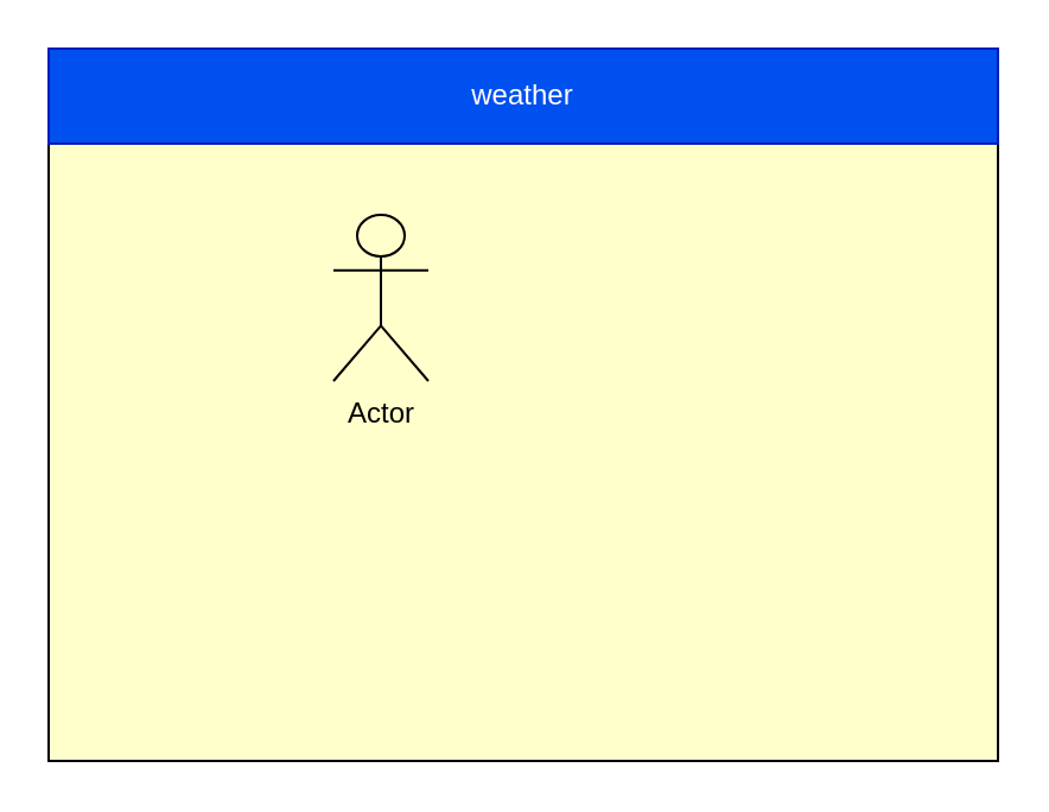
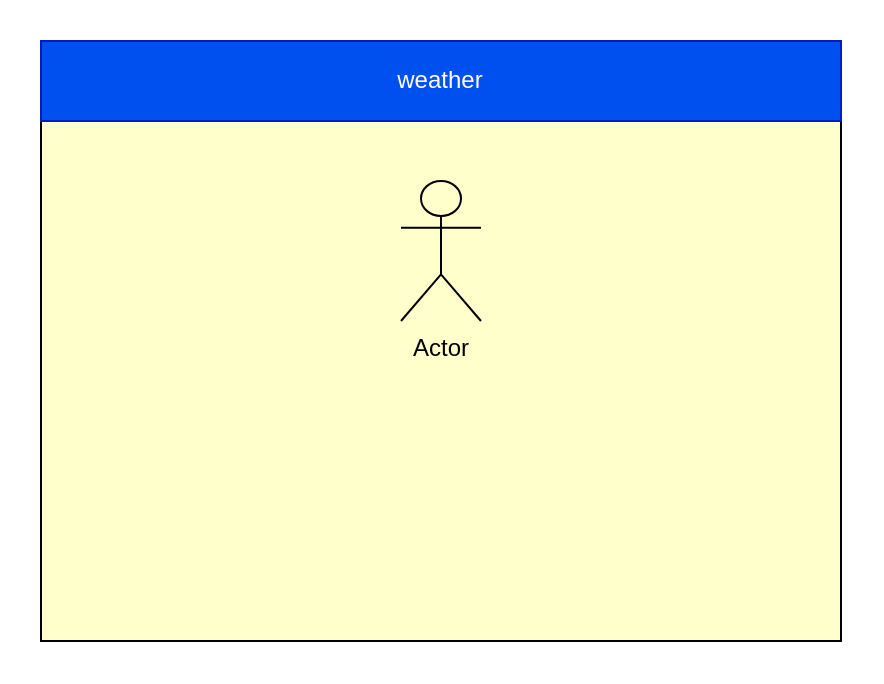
- <mxCell id="4" value="Actor" style="shape=umlActor;verticalLabelPosition=bottom;verticalAlign=top;html=1;outlineConnect=0;fillColor=#FFFFCC;strokeColor=#000000;" vertex="1" parent="1"><mxGeometry x="140" y="90" width="40" height="70" as="geometry" /></mxCell>
+ <mxCell id="4" value="Actor" style="shape=umlActor;verticalLabelPosition=bottom;verticalAlign=top;html=1;outlineConnect=0;fillColor=#FFFFCC;strokeColor=#000000;" vertex="1" parent="1"><mxGeometry x="200" y="90" width="40" height="70" as="geometry" /></mxCell>
